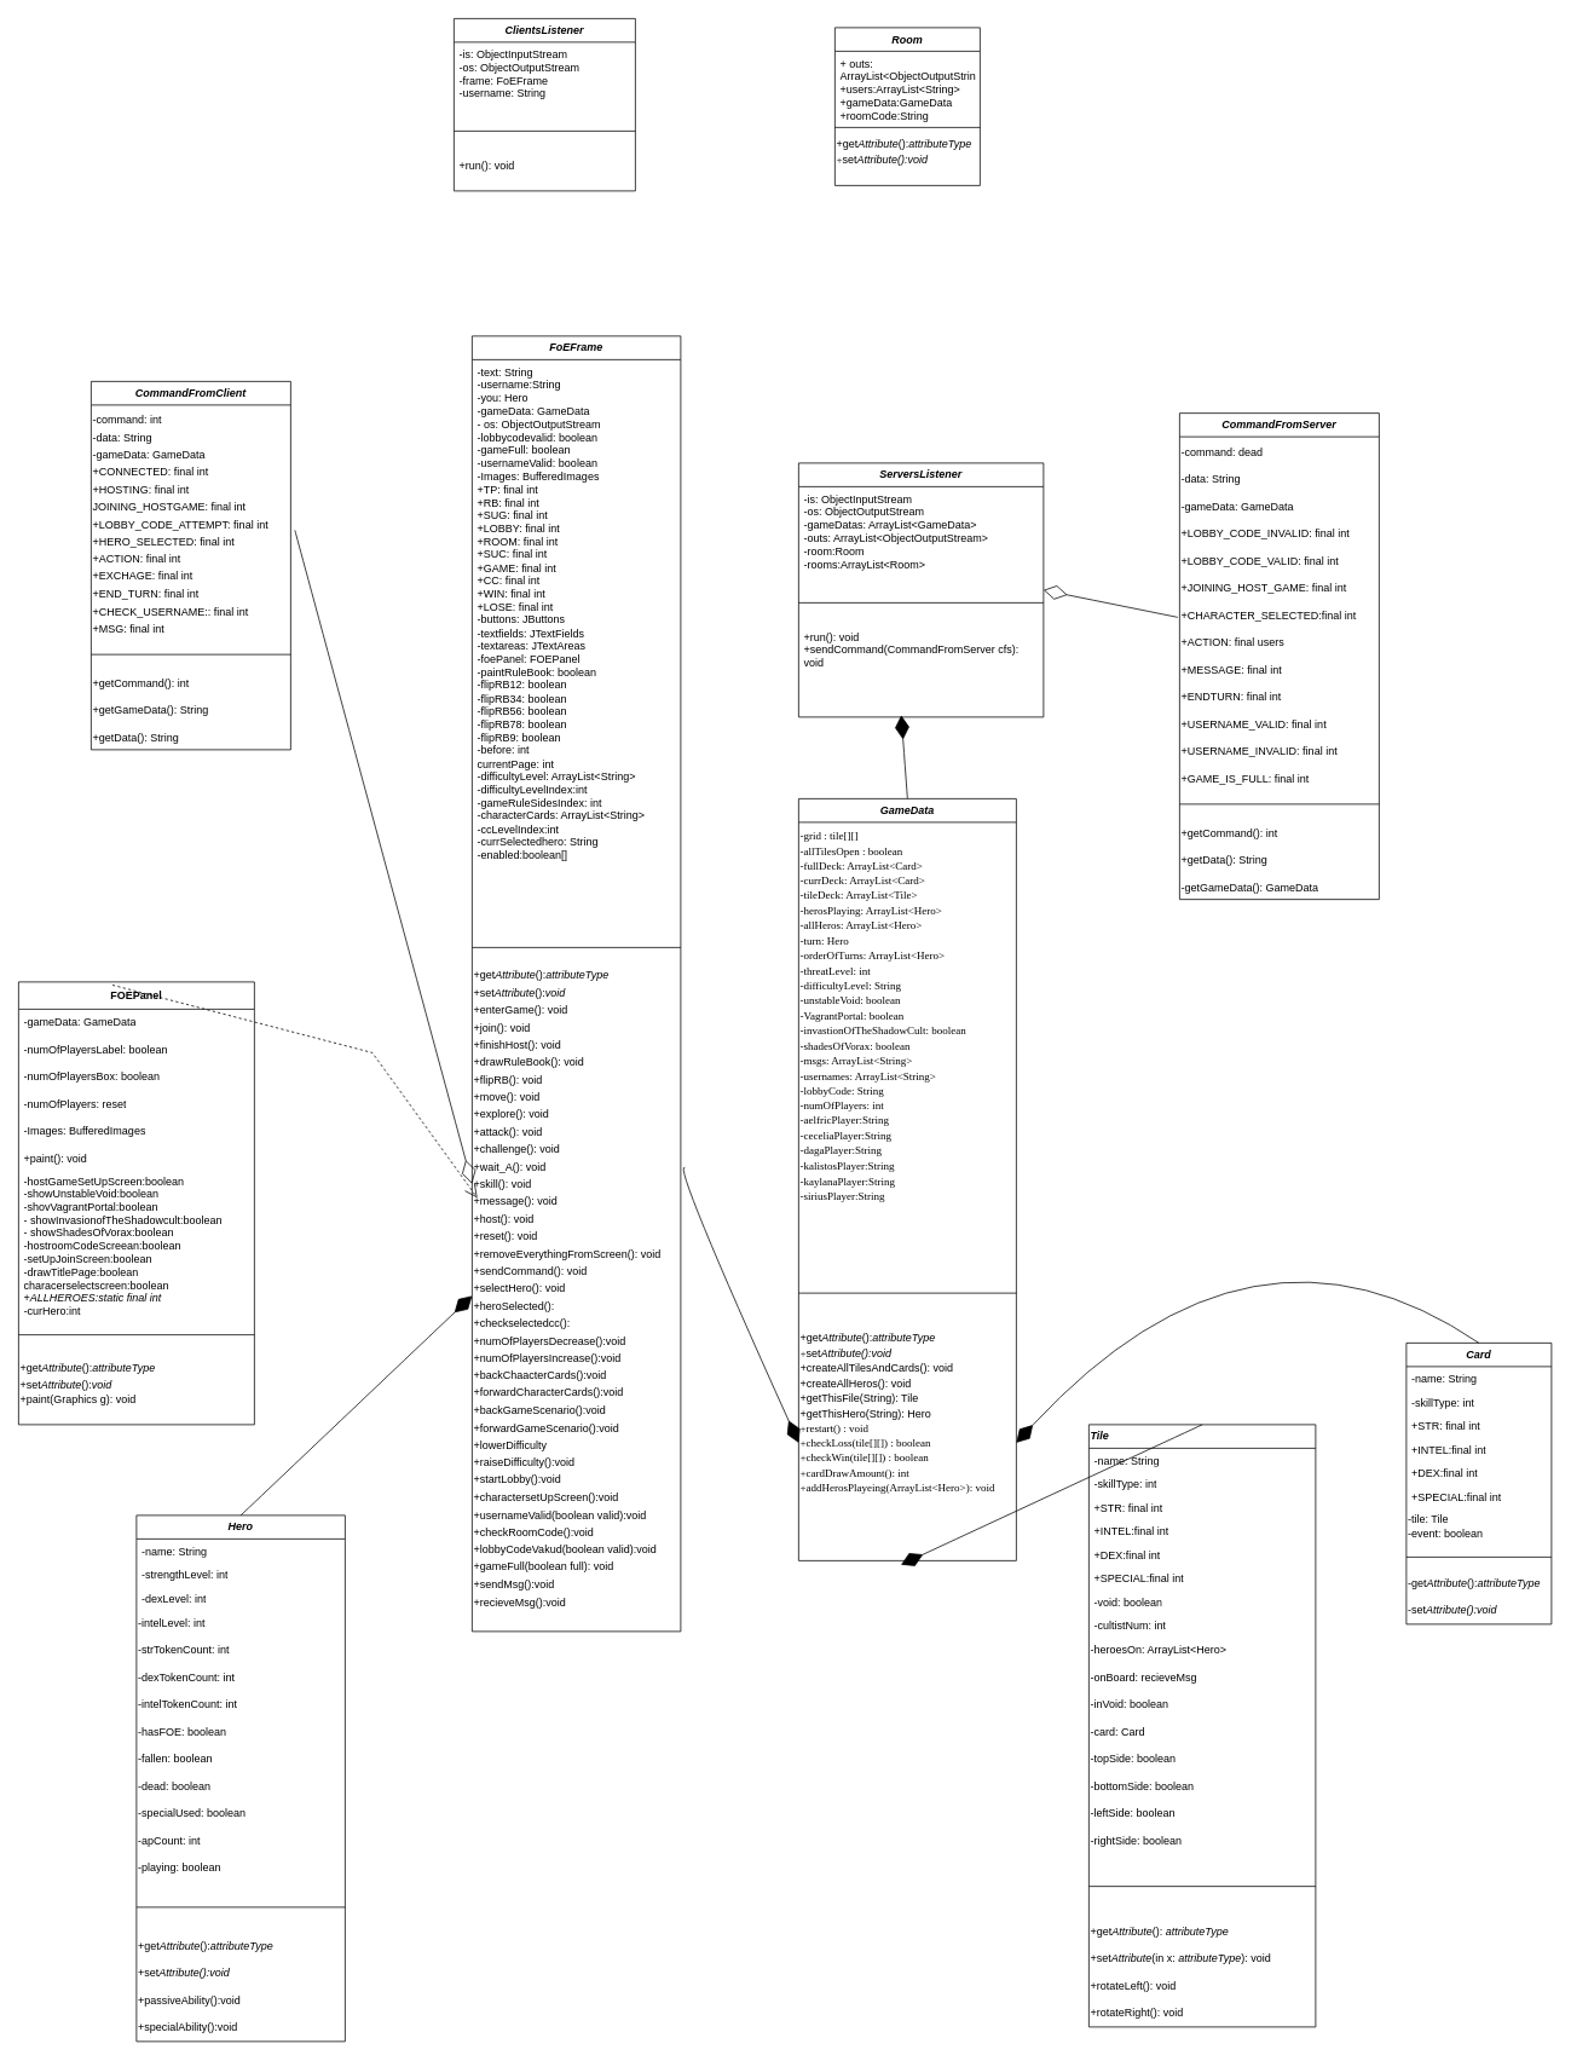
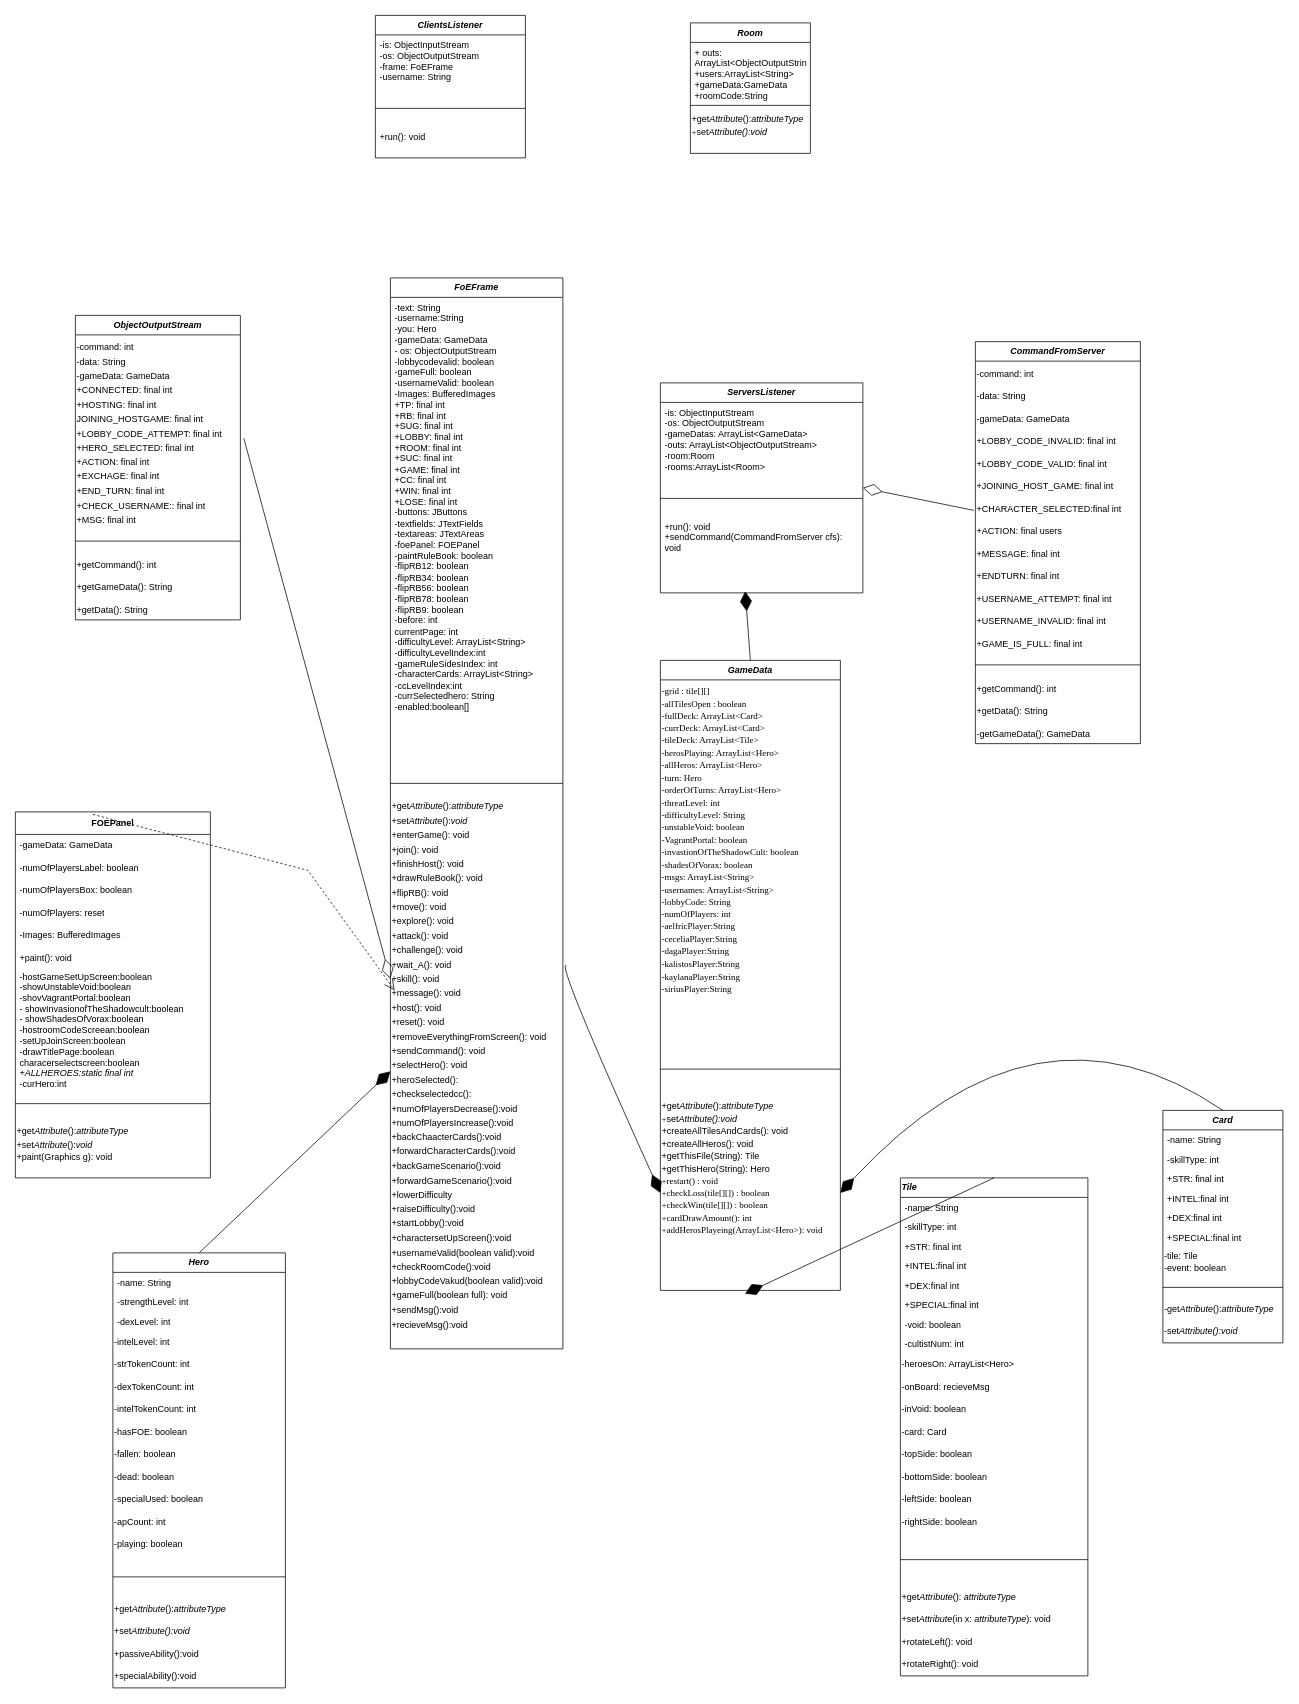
- <mxCell id="54" value="&lt;b&gt;&lt;i&gt;CommandFromClient&lt;/i&gt;&lt;/b&gt;" style="swimlane;fontStyle=0;childLayout=stackLayout;horizontal=1;startSize=26;fillColor=none;horizontalStack=0;resizeParent=1;resizeParentMax=0;resizeLast=0;collapsible=1;marginBottom=0;whiteSpace=wrap;html=1;labelBackgroundColor=none;" parent="1" vertex="1"><mxGeometry x="100" y="420" width="220" height="406" as="geometry" /></mxCell>
+ <mxCell id="54" value="&lt;b&gt;&lt;i&gt;ObjectOutputStream&lt;/i&gt;&lt;/b&gt;" style="swimlane;fontStyle=0;childLayout=stackLayout;horizontal=1;startSize=26;fillColor=none;horizontalStack=0;resizeParent=1;resizeParentMax=0;resizeLast=0;collapsible=1;marginBottom=0;whiteSpace=wrap;html=1;labelBackgroundColor=none;" parent="1" vertex="1"><mxGeometry x="100" y="420" width="220" height="406" as="geometry" /></mxCell>
- <mxCell id="61" value="&lt;font style=&quot;font-size: 12px;&quot;&gt;-command: dead&lt;/font&gt;" style="text;html=1;align=left;verticalAlign=middle;resizable=0;points=[];autosize=1;strokeColor=none;fillColor=none;fontSize=16;labelBackgroundColor=none;" parent="60" vertex="1"><mxGeometry y="26" width="220" height="30" as="geometry" /></mxCell>
+ <mxCell id="61" value="&lt;font style=&quot;font-size: 12px;&quot;&gt;-command: int&lt;/font&gt;" style="text;html=1;align=left;verticalAlign=middle;resizable=0;points=[];autosize=1;strokeColor=none;fillColor=none;fontSize=16;labelBackgroundColor=none;" parent="60" vertex="1"><mxGeometry y="26" width="220" height="30" as="geometry" /></mxCell>
- <mxCell id="71" value="&lt;span style=&quot;font-size: 12px;&quot;&gt;+USERNAME_VALID: final int&lt;/span&gt;" style="text;html=1;align=left;verticalAlign=middle;resizable=0;points=[];autosize=1;strokeColor=none;fillColor=none;fontSize=16;labelBackgroundColor=none;" parent="60" vertex="1"><mxGeometry y="326" width="220" height="30" as="geometry" /></mxCell>
+ <mxCell id="71" value="&lt;span style=&quot;font-size: 12px;&quot;&gt;+USERNAME_ATTEMPT: final int&lt;/span&gt;" style="text;html=1;align=left;verticalAlign=middle;resizable=0;points=[];autosize=1;strokeColor=none;fillColor=none;fontSize=16;labelBackgroundColor=none;" parent="60" vertex="1"><mxGeometry y="326" width="220" height="30" as="geometry" /></mxCell>
